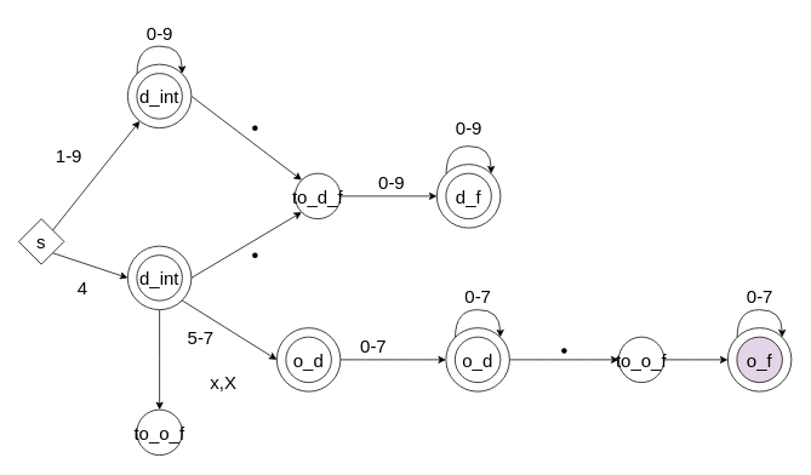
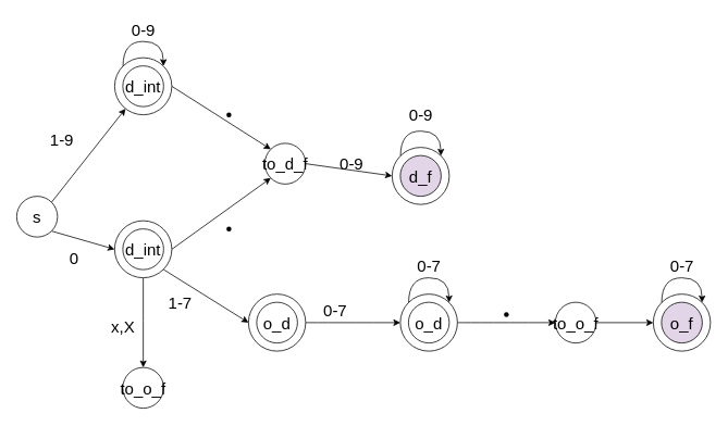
- <mxCell id="9" value="to_d_f" style="ellipse;whiteSpace=wrap;html=1;aspect=fixed;fontSize=20;" vertex="1" parent="1"><mxGeometry x="324" y="190" width="50" height="50" as="geometry" /></mxCell>
+ <mxCell id="9" value="to_d_f" style="ellipse;whiteSpace=wrap;html=1;aspect=fixed;fontSize=20;" vertex="1" parent="1"><mxGeometry x="324" y="175" width="50" height="50" as="geometry" /></mxCell>
- <mxCell id="22" value="d_f" style="ellipse;whiteSpace=wrap;html=1;aspect=fixed;fontSize=20;" vertex="1" parent="1"><mxGeometry x="490" y="190" width="50" height="50" as="geometry" /></mxCell>
+ <mxCell id="22" value="d_f" style="ellipse;whiteSpace=wrap;html=1;aspect=fixed;fontSize=20;fillColor=#e1d5e7;" vertex="1" parent="1"><mxGeometry x="490" y="190" width="50" height="50" as="geometry" /></mxCell>
- <mxCell id="6" value="s" style="rhombus;whiteSpace=wrap;html=1;aspect=fixed;fontSize=20;" vertex="1" parent="1"><mxGeometry x="20" y="240" width="50" height="50" as="geometry" /></mxCell>
+ <mxCell id="6" value="s" style="ellipse;whiteSpace=wrap;html=1;aspect=fixed;fontSize=20;" vertex="1" parent="1"><mxGeometry x="20" y="240" width="50" height="50" as="geometry" /></mxCell>
- <mxCell id="18" value="4" style="text;html=1;align=center;verticalAlign=middle;resizable=0;points=[];autosize=1;strokeColor=none;fillColor=none;fontSize=20;" vertex="1" parent="1"><mxGeometry x="75" y="300" width="30" height="30" as="geometry" /></mxCell>
+ <mxCell id="18" value="0" style="text;html=1;align=center;verticalAlign=middle;resizable=0;points=[];autosize=1;strokeColor=none;fillColor=none;fontSize=20;" vertex="1" parent="1"><mxGeometry x="75" y="300" width="30" height="30" as="geometry" /></mxCell>
- <mxCell id="29" value="5-7" style="text;html=1;align=center;verticalAlign=middle;resizable=0;points=[];autosize=1;strokeColor=none;fillColor=none;fontSize=20;" vertex="1" parent="1"><mxGeometry x="200" y="355" width="40" height="30" as="geometry" /></mxCell>
+ <mxCell id="29" value="1-7" style="text;html=1;align=center;verticalAlign=middle;resizable=0;points=[];autosize=1;strokeColor=none;fillColor=none;fontSize=20;" vertex="1" parent="1"><mxGeometry x="200" y="355" width="40" height="30" as="geometry" /></mxCell>
- <mxCell id="44" value="x,X" style="text;html=1;align=center;verticalAlign=middle;resizable=0;points=[];autosize=1;strokeColor=none;fillColor=none;fontSize=20;" vertex="1" parent="1"><mxGeometry x="225" y="405" width="40" height="30" as="geometry" /></mxCell>
+ <mxCell id="44" value="x,X" style="text;html=1;align=center;verticalAlign=middle;resizable=0;points=[];autosize=1;strokeColor=none;fillColor=none;fontSize=20;" vertex="1" parent="1"><mxGeometry x="130" y="385" width="40" height="30" as="geometry" /></mxCell>
